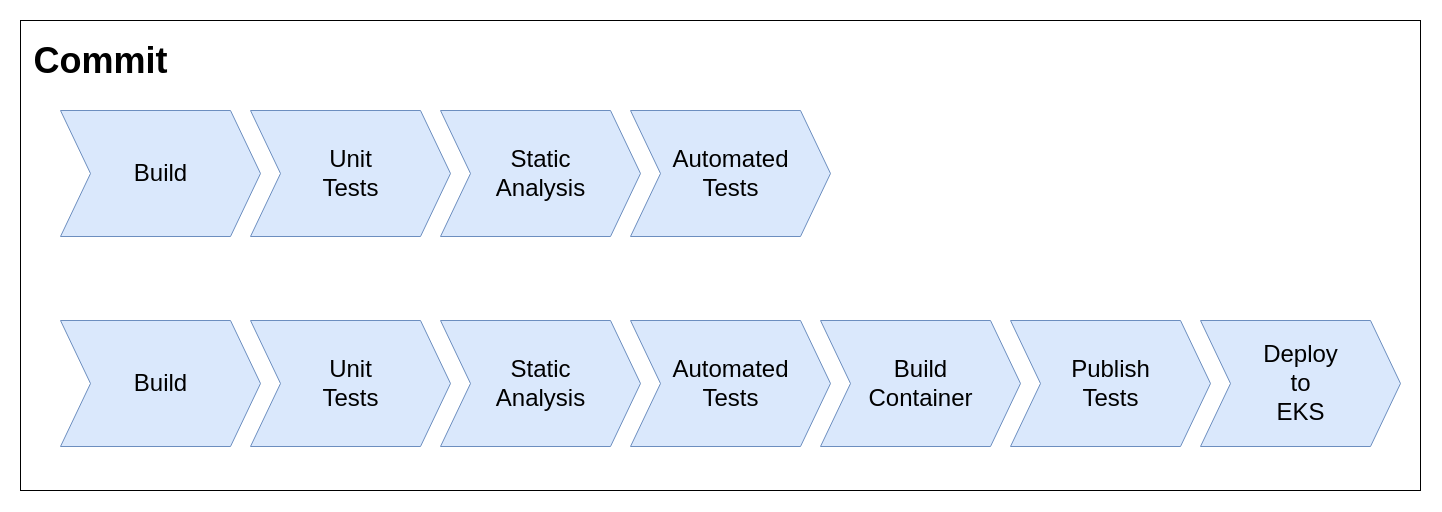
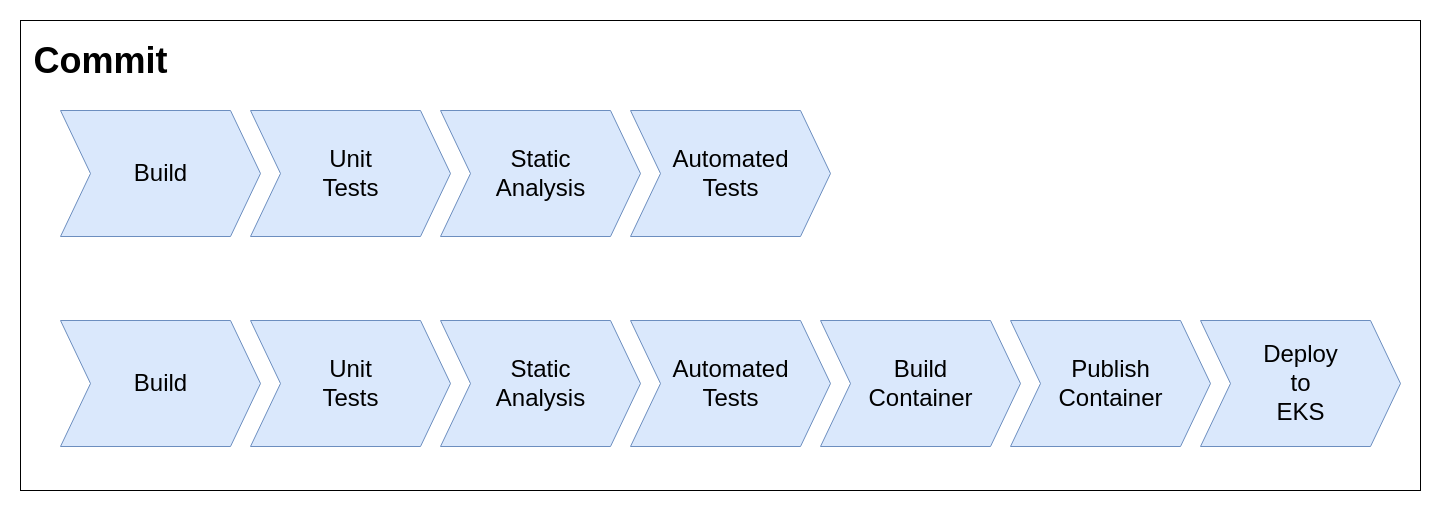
- <mxCell id="7" value="&lt;span style=&quot;font-size: 24px;&quot;&gt;Publish&lt;br&gt;Tests&lt;/span&gt;" style="html=1;shadow=0;dashed=0;align=center;verticalAlign=middle;shape=mxgraph.arrows2.arrow;dy=0;dx=30;notch=30;fillColor=#dae8fc;strokeColor=#6c8ebf;container=0;" parent="1" vertex="1"><mxGeometry x="1010" y="320" width="200" height="126" as="geometry" /></mxCell>
+ <mxCell id="7" value="&lt;span style=&quot;font-size: 24px;&quot;&gt;Publish&lt;br&gt;Container&lt;/span&gt;" style="html=1;shadow=0;dashed=0;align=center;verticalAlign=middle;shape=mxgraph.arrows2.arrow;dy=0;dx=30;notch=30;fillColor=#dae8fc;strokeColor=#6c8ebf;container=0;" parent="1" vertex="1"><mxGeometry x="1010" y="320" width="200" height="126" as="geometry" /></mxCell>
